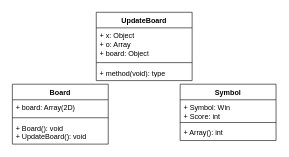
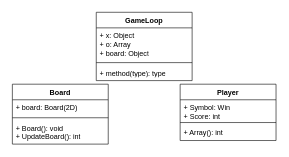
- <mxCell id="2" value="UpdateBoard" style="swimlane;fontStyle=1;align=center;verticalAlign=top;childLayout=stackLayout;horizontal=1;startSize=26;horizontalStack=0;resizeParent=1;resizeParentMax=0;resizeLast=0;collapsible=1;marginBottom=0;whiteSpace=wrap;html=1;" vertex="1" parent="1"><mxGeometry x="160" y="20" width="160" height="114" as="geometry" /></mxCell>
+ <mxCell id="2" value="GameLoop" style="swimlane;fontStyle=1;align=center;verticalAlign=top;childLayout=stackLayout;horizontal=1;startSize=26;horizontalStack=0;resizeParent=1;resizeParentMax=0;resizeLast=0;collapsible=1;marginBottom=0;whiteSpace=wrap;html=1;" vertex="1" parent="1"><mxGeometry x="160" y="20" width="160" height="114" as="geometry" /></mxCell>
- <mxCell id="5" value="+ method(void): type" style="text;strokeColor=none;fillColor=none;align=left;verticalAlign=top;spacingLeft=4;spacingRight=4;overflow=hidden;rotatable=0;points=[[0,0.5],[1,0.5]];portConstraint=eastwest;whiteSpace=wrap;html=1;" vertex="1" parent="2"><mxGeometry y="88" width="160" height="26" as="geometry" /></mxCell>
+ <mxCell id="5" value="+ method(type): type" style="text;strokeColor=none;fillColor=none;align=left;verticalAlign=top;spacingLeft=4;spacingRight=4;overflow=hidden;rotatable=0;points=[[0,0.5],[1,0.5]];portConstraint=eastwest;whiteSpace=wrap;html=1;" vertex="1" parent="2"><mxGeometry y="88" width="160" height="26" as="geometry" /></mxCell>
- <mxCell id="10" value="Symbol" style="swimlane;fontStyle=1;align=center;verticalAlign=top;childLayout=stackLayout;horizontal=1;startSize=26;horizontalStack=0;resizeParent=1;resizeParentMax=0;resizeLast=0;collapsible=1;marginBottom=0;whiteSpace=wrap;html=1;" vertex="1" parent="1"><mxGeometry x="300" y="140" width="160" height="94" as="geometry" /></mxCell>
+ <mxCell id="10" value="Player" style="swimlane;fontStyle=1;align=center;verticalAlign=top;childLayout=stackLayout;horizontal=1;startSize=26;horizontalStack=0;resizeParent=1;resizeParentMax=0;resizeLast=0;collapsible=1;marginBottom=0;whiteSpace=wrap;html=1;" vertex="1" parent="1"><mxGeometry x="300" y="140" width="160" height="94" as="geometry" /></mxCell>
- <mxCell id="7" value="+ board: Array(2D)" style="text;strokeColor=none;fillColor=none;align=left;verticalAlign=top;spacingLeft=4;spacingRight=4;overflow=hidden;rotatable=0;points=[[0,0.5],[1,0.5]];portConstraint=eastwest;whiteSpace=wrap;html=1;" vertex="1" parent="6"><mxGeometry y="26" width="160" height="26" as="geometry" /></mxCell>
+ <mxCell id="7" value="+ board: Board(2D)" style="text;strokeColor=none;fillColor=none;align=left;verticalAlign=top;spacingLeft=4;spacingRight=4;overflow=hidden;rotatable=0;points=[[0,0.5],[1,0.5]];portConstraint=eastwest;whiteSpace=wrap;html=1;" vertex="1" parent="6"><mxGeometry y="26" width="160" height="26" as="geometry" /></mxCell>
- <mxCell id="9" value="+ Board(): void&lt;br&gt;+ UpdateBoard(): void" style="text;strokeColor=none;fillColor=none;align=left;verticalAlign=top;spacingLeft=4;spacingRight=4;overflow=hidden;rotatable=0;points=[[0,0.5],[1,0.5]];portConstraint=eastwest;whiteSpace=wrap;html=1;" vertex="1" parent="6"><mxGeometry y="60" width="160" height="40" as="geometry" /></mxCell>
+ <mxCell id="9" value="+ Board(): void&lt;br&gt;+ UpdateBoard(): int" style="text;strokeColor=none;fillColor=none;align=left;verticalAlign=top;spacingLeft=4;spacingRight=4;overflow=hidden;rotatable=0;points=[[0,0.5],[1,0.5]];portConstraint=eastwest;whiteSpace=wrap;html=1;" vertex="1" parent="6"><mxGeometry y="60" width="160" height="40" as="geometry" /></mxCell>
